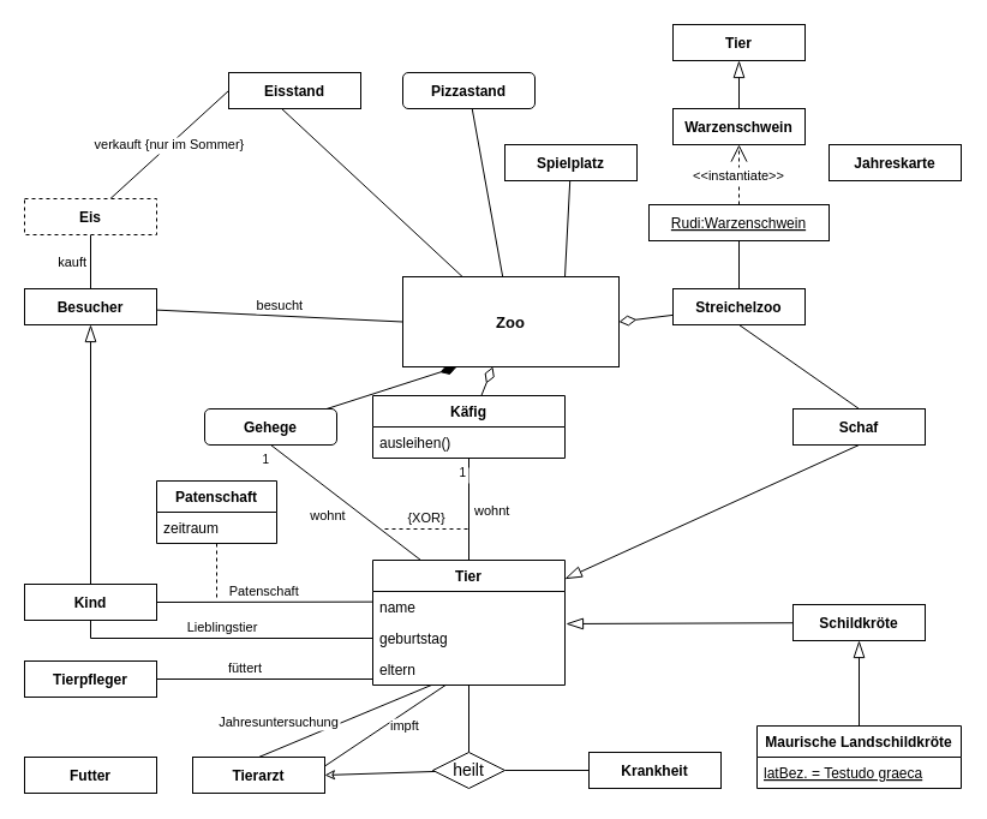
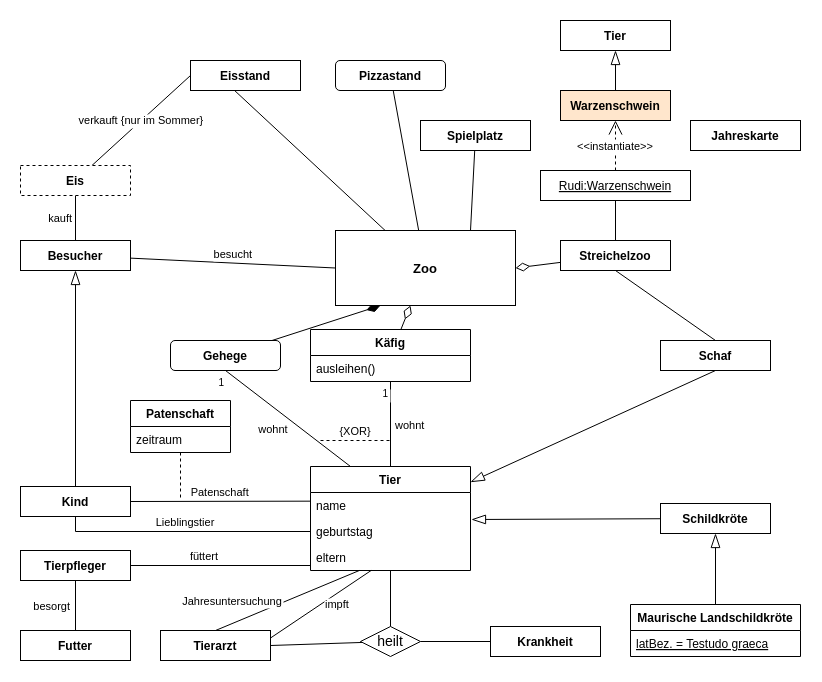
- <mxCell id="60" value="Warzenschwein" style="fontStyle=1" parent="1" vertex="1"><mxGeometry x="560" y="90" width="110" height="30" as="geometry" /></mxCell>
+ <mxCell id="60" value="Warzenschwein" style="fontStyle=1;fillColor=#ffe6cc;" parent="1" vertex="1"><mxGeometry x="560" y="90" width="110" height="30" as="geometry" /></mxCell>
+ <mxCell id="18" value="besorgt" style="endArrow=none;endFill=0;align=right;verticalAlign=middle;entryX=0.5;entryY=0;entryDx=0;entryDy=0;exitX=0.5;exitY=1;exitDx=0;exitDy=0;spacing=5;rounded=0;" parent="1" source="16" target="17" edge="1"><mxGeometry relative="1" as="geometry"><mxPoint x="208" y="396" as="sourcePoint" /><mxPoint x="325.96" y="494.024" as="targetPoint" /><mxPoint as="offset" /></mxGeometry></mxCell>
- <mxCell id="23" style="edgeStyle=none;rounded=0;orthogonalLoop=1;jettySize=auto;entryX=1;entryY=0.5;entryDx=0;entryDy=0;endArrow=classic;endFill=0;fontSize=13;align=right;" parent="1" source="26" target="15" edge="1"><mxGeometry relative="1" as="geometry" /></mxCell>
+ <mxCell id="23" style="edgeStyle=none;rounded=0;orthogonalLoop=1;jettySize=auto;entryX=1;entryY=0.5;entryDx=0;entryDy=0;endArrow=none;endFill=0;fontSize=13;align=right;" parent="1" source="26" target="15" edge="1"><mxGeometry relative="1" as="geometry" /></mxCell>
